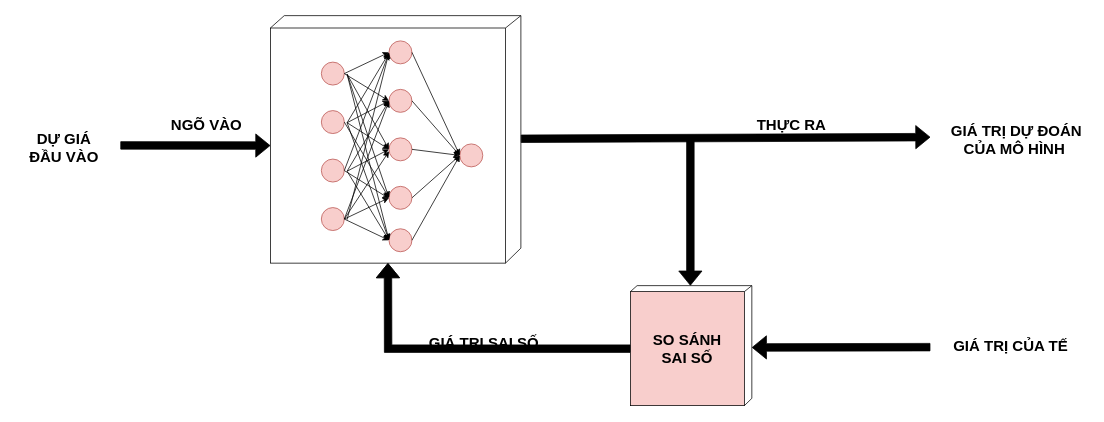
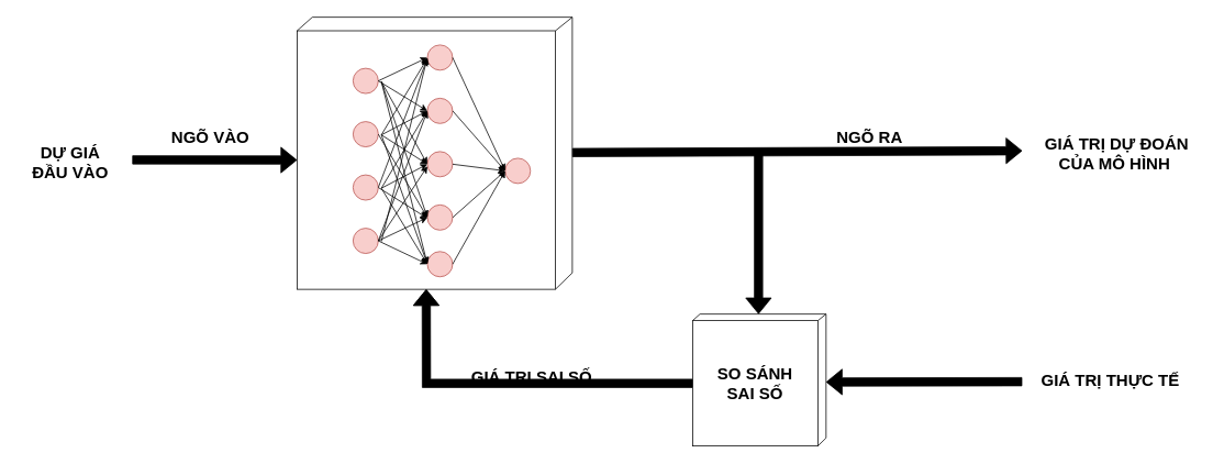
- <mxCell id="53" value="&lt;b&gt;NGÕ VÀO&lt;/b&gt;" style="text;html=1;align=center;verticalAlign=middle;whiteSpace=wrap;rounded=0;fontSize=20;" vertex="1" parent="1"><mxGeometry x="210" y="150" width="130" height="30" as="geometry" /></mxCell>
+ <mxCell id="53" value="&lt;b&gt;NGÕ VÀO&lt;/b&gt;" style="text;html=1;align=center;verticalAlign=middle;whiteSpace=wrap;rounded=0;fontSize=20;" vertex="1" parent="1"><mxGeometry x="190" y="150" width="130" height="30" as="geometry" /></mxCell>
- <mxCell id="54" value="&lt;b&gt;THỰC RA&lt;/b&gt;" style="text;html=1;align=center;verticalAlign=middle;whiteSpace=wrap;rounded=0;fontSize=20;" vertex="1" parent="1"><mxGeometry x="990" y="150" width="130" height="30" as="geometry" /></mxCell>
+ <mxCell id="54" value="&lt;b&gt;NGÕ RA&lt;/b&gt;" style="text;html=1;align=center;verticalAlign=middle;whiteSpace=wrap;rounded=0;fontSize=20;" vertex="1" parent="1"><mxGeometry x="990" y="150" width="130" height="30" as="geometry" /></mxCell>
- <mxCell id="56" value="&lt;b&gt;GIÁ TRỊ CỦA TẾ&amp;nbsp;&lt;/b&gt;" style="text;html=1;align=center;verticalAlign=middle;whiteSpace=wrap;rounded=0;fontSize=20;" vertex="1" parent="1"><mxGeometry x="1260" y="445" width="180" height="30" as="geometry" /></mxCell>
+ <mxCell id="56" value="&lt;b&gt;GIÁ TRỊ THỰC TẾ&amp;nbsp;&lt;/b&gt;" style="text;html=1;align=center;verticalAlign=middle;whiteSpace=wrap;rounded=0;fontSize=20;" vertex="1" parent="1"><mxGeometry x="1260" y="445" width="180" height="30" as="geometry" /></mxCell>
- <mxCell id="44" value="&lt;span style=&quot;font-size: 20px;&quot;&gt;&lt;b&gt;SO SÁNH&lt;/b&gt;&lt;/span&gt;&lt;div&gt;&lt;span style=&quot;font-size: 20px;&quot;&gt;&lt;b&gt;SAI SỐ&lt;/b&gt;&lt;/span&gt;&lt;/div&gt;" style="whiteSpace=wrap;html=1;aspect=fixed;fillColor=#f8cecc;" vertex="1" parent="43"><mxGeometry y="8" width="152" height="152" as="geometry" /></mxCell>
+ <mxCell id="44" value="&lt;span style=&quot;font-size: 20px;&quot;&gt;&lt;b&gt;SO SÁNH&lt;/b&gt;&lt;/span&gt;&lt;div&gt;&lt;span style=&quot;font-size: 20px;&quot;&gt;&lt;b&gt;SAI SỐ&lt;/b&gt;&lt;/span&gt;&lt;/div&gt;" style="whiteSpace=wrap;html=1;aspect=fixed;" vertex="1" parent="43"><mxGeometry y="8" width="152" height="152" as="geometry" /></mxCell>
